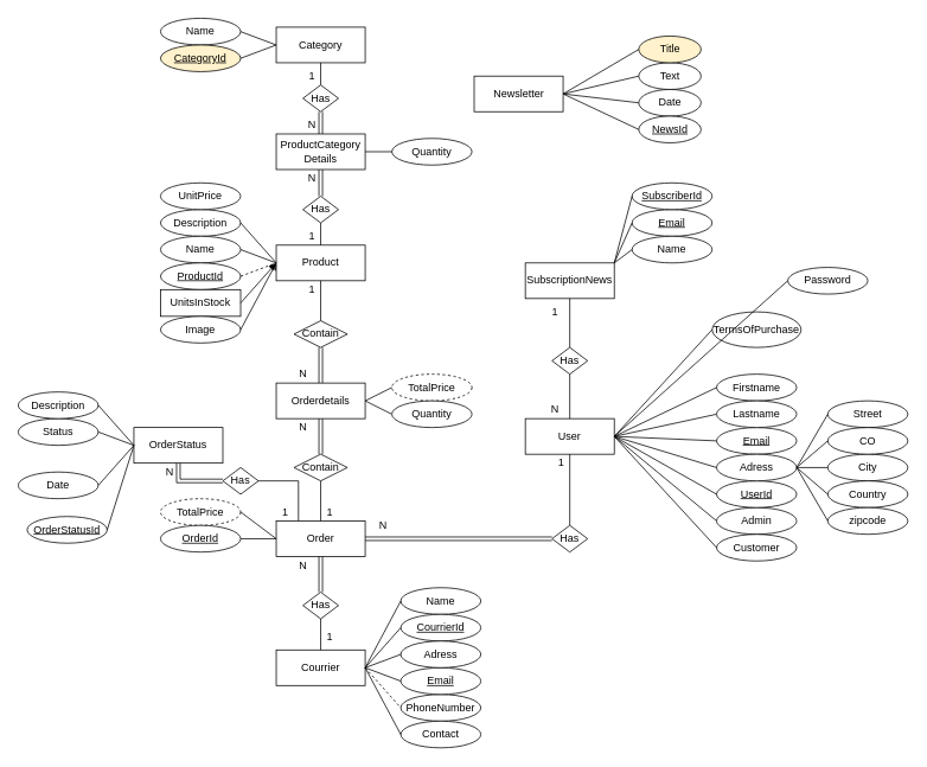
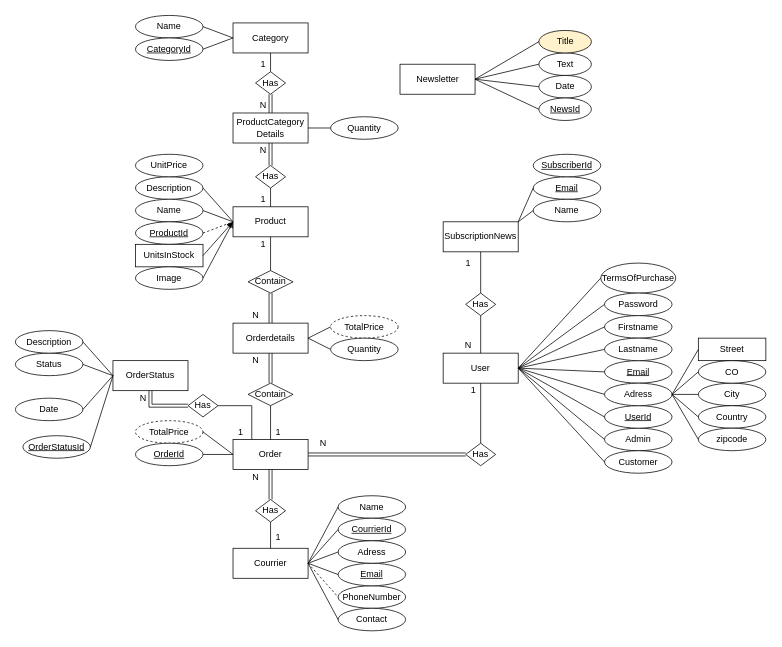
- <mxCell id="73" value="&lt;u&gt;CategoryId&lt;/u&gt;" style="ellipse;whiteSpace=wrap;html=1;fillColor=#fff2cc;" parent="1" vertex="1"><mxGeometry x="180" y="50" width="90" height="30" as="geometry" /></mxCell>
+ <mxCell id="73" value="&lt;u&gt;CategoryId&lt;/u&gt;" style="ellipse;whiteSpace=wrap;html=1;" parent="1" vertex="1"><mxGeometry x="180" y="50" width="90" height="30" as="geometry" /></mxCell>
- <mxCell id="129" value="" style="endArrow=none;html=1;rounded=0;exitX=0;exitY=0.5;exitDx=0;exitDy=0;entryX=1;entryY=0;entryDx=0;entryDy=0;" parent="1" source="72" target="64" edge="1"><mxGeometry width="50" height="50" relative="1" as="geometry"><mxPoint x="720" y="260" as="sourcePoint" /><mxPoint x="700" y="305" as="targetPoint" /></mxGeometry></mxCell>
- <mxCell id="32" value="Password" style="ellipse;whiteSpace=wrap;html=1;" parent="1" vertex="1"><mxGeometry x="885" y="300" width="90" height="30" as="geometry" /></mxCell>
+ <mxCell id="32" value="Password" style="ellipse;whiteSpace=wrap;html=1;" parent="1" vertex="1"><mxGeometry x="805" y="390" width="90" height="30" as="geometry" /></mxCell>
- <mxCell id="106" value="Street" style="ellipse;whiteSpace=wrap;html=1;" parent="1" vertex="1"><mxGeometry x="930" y="450" width="90" height="30" as="geometry" /></mxCell>
+ <mxCell id="106" value="Street" style="whiteSpace=wrap;html=1;rounded=0;" parent="1" vertex="1"><mxGeometry x="930" y="450" width="90" height="30" as="geometry" /></mxCell>
